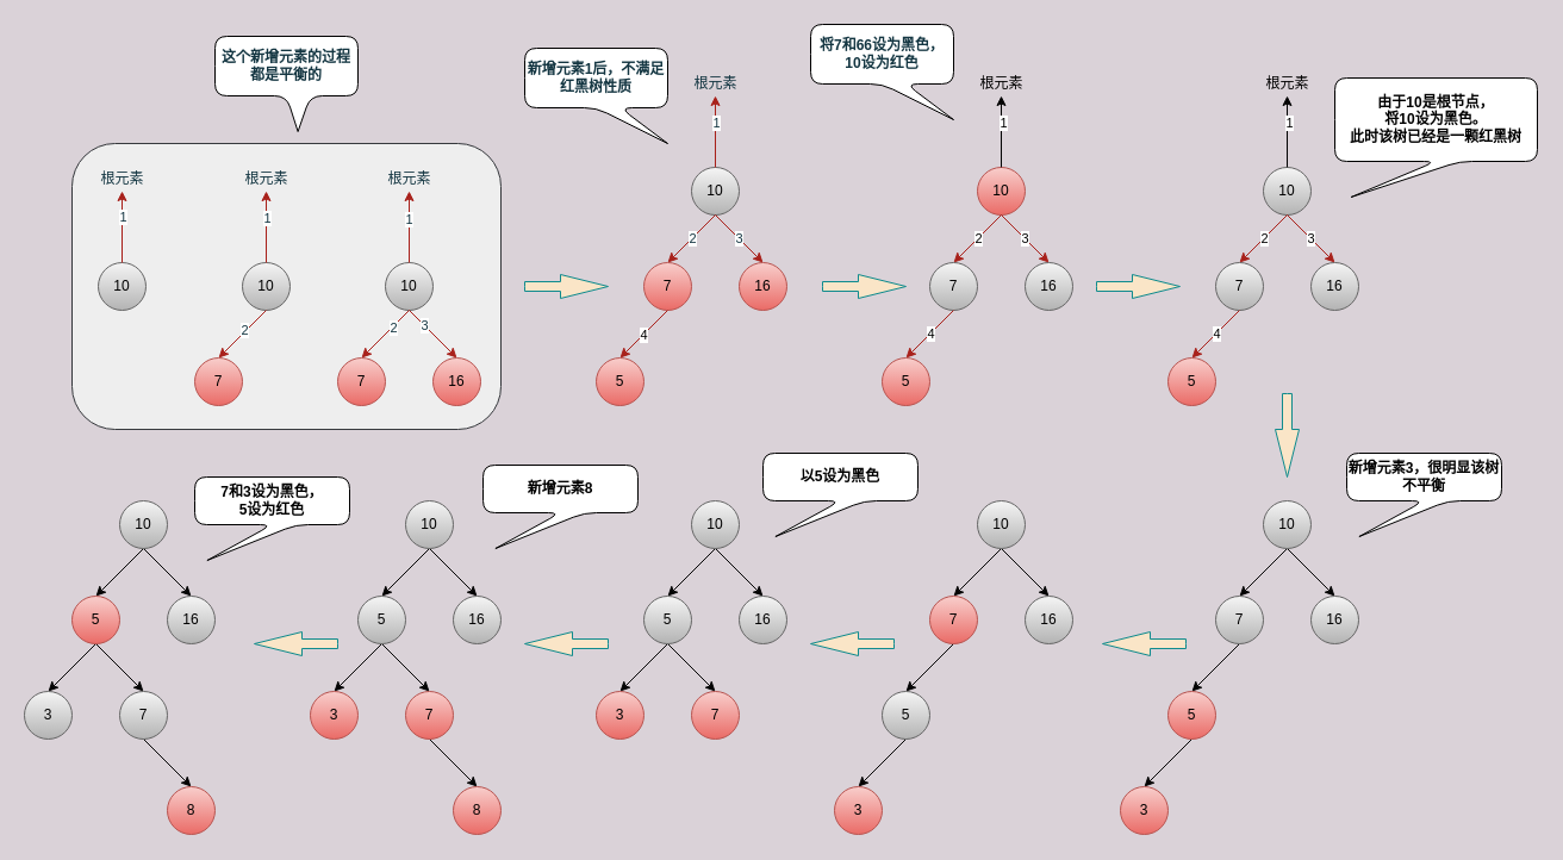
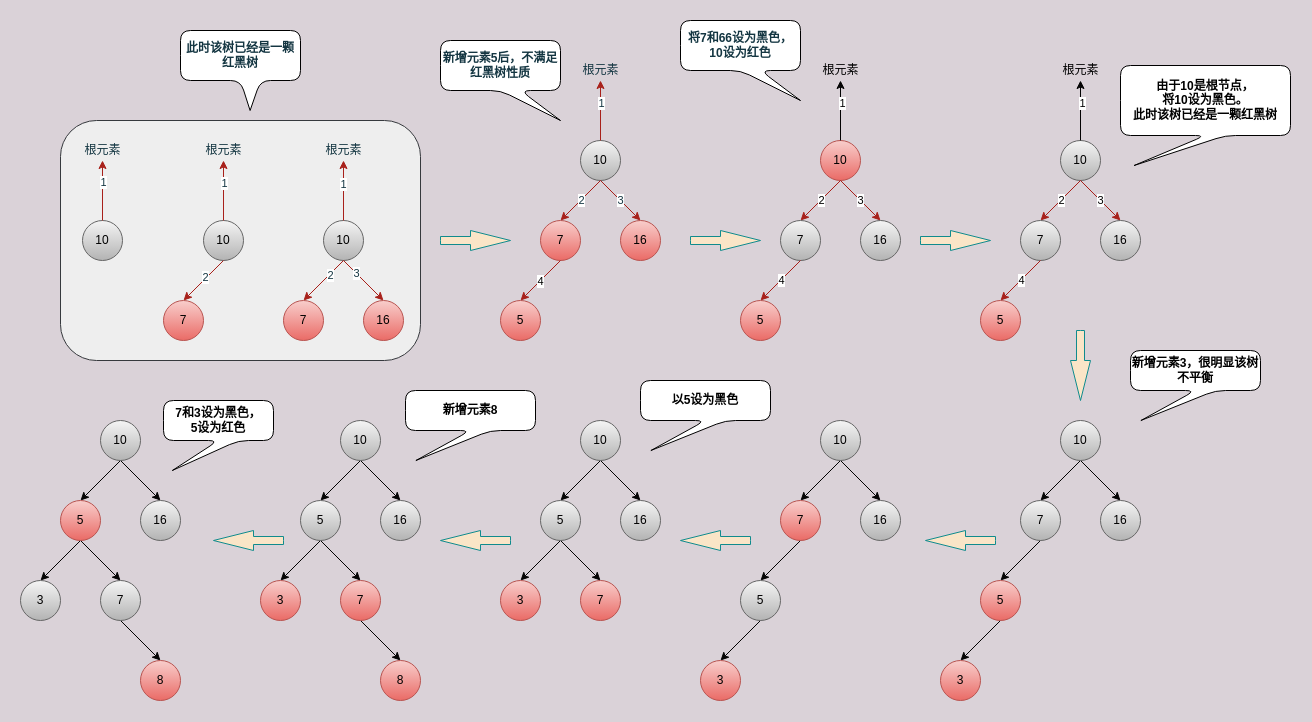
- <mxCell id="76" value="&lt;span style=&quot;color: rgb(20 , 54 , 66) ; font-weight: 700&quot;&gt;这个新增元素的过程都是平衡的&lt;/span&gt;" style="shape=callout;whiteSpace=wrap;html=1;perimeter=calloutPerimeter;rounded=1;position2=0.58;" vertex="1" parent="1"><mxGeometry x="180" y="30" width="120" height="80" as="geometry" /></mxCell>
+ <mxCell id="76" value="&lt;span style=&quot;color: rgb(20 , 54 , 66) ; font-weight: 700&quot;&gt;此时该树已经是一颗红黑树&lt;/span&gt;" style="shape=callout;whiteSpace=wrap;html=1;perimeter=calloutPerimeter;rounded=1;position2=0.58;" vertex="1" parent="1"><mxGeometry x="180" y="30" width="120" height="80" as="geometry" /></mxCell>
- <mxCell id="44" value="&lt;span style=&quot;color: rgb(20 , 54 , 66) ; font-weight: 700&quot;&gt;新增元素1后，不满足红黑树性质&lt;/span&gt;" style="shape=callout;whiteSpace=wrap;html=1;perimeter=calloutPerimeter;rounded=1;position2=1;" vertex="1" parent="29"><mxGeometry x="-60" y="-20" width="120" height="80" as="geometry" /></mxCell>
+ <mxCell id="44" value="&lt;span style=&quot;color: rgb(20 , 54 , 66) ; font-weight: 700&quot;&gt;新增元素5后，不满足红黑树性质&lt;/span&gt;" style="shape=callout;whiteSpace=wrap;html=1;perimeter=calloutPerimeter;rounded=1;position2=1;" vertex="1" parent="29"><mxGeometry x="-60" y="-20" width="120" height="80" as="geometry" /></mxCell>
- <mxCell id="86" value="新增元素3，很明显该树不平衡" style="shape=callout;whiteSpace=wrap;html=1;perimeter=calloutPerimeter;position2=0.08;rounded=1;fontStyle=1" vertex="1" parent="1"><mxGeometry x="1130" y="380" width="130" height="70" as="geometry" /></mxCell>
+ <mxCell id="86" value="新增元素3，很明显该树不平衡" style="shape=callout;whiteSpace=wrap;html=1;perimeter=calloutPerimeter;position2=0.08;rounded=1;fontStyle=1" vertex="1" parent="1"><mxGeometry x="1130" y="350" width="130" height="70" as="geometry" /></mxCell>
- <mxCell id="134" value="7和3设为黑色，&lt;br&gt;5设为红色" style="shape=callout;whiteSpace=wrap;html=1;perimeter=calloutPerimeter;position2=0.08;rounded=1;fontStyle=1" vertex="1" parent="1"><mxGeometry x="163" y="400" width="130" height="70" as="geometry" /></mxCell>
+ <mxCell id="134" value="7和3设为黑色，&lt;br&gt;5设为红色" style="shape=callout;whiteSpace=wrap;html=1;perimeter=calloutPerimeter;position2=0.08;rounded=1;fontStyle=1" vertex="1" parent="1"><mxGeometry x="163" y="400" width="110" height="70" as="geometry" /></mxCell>
